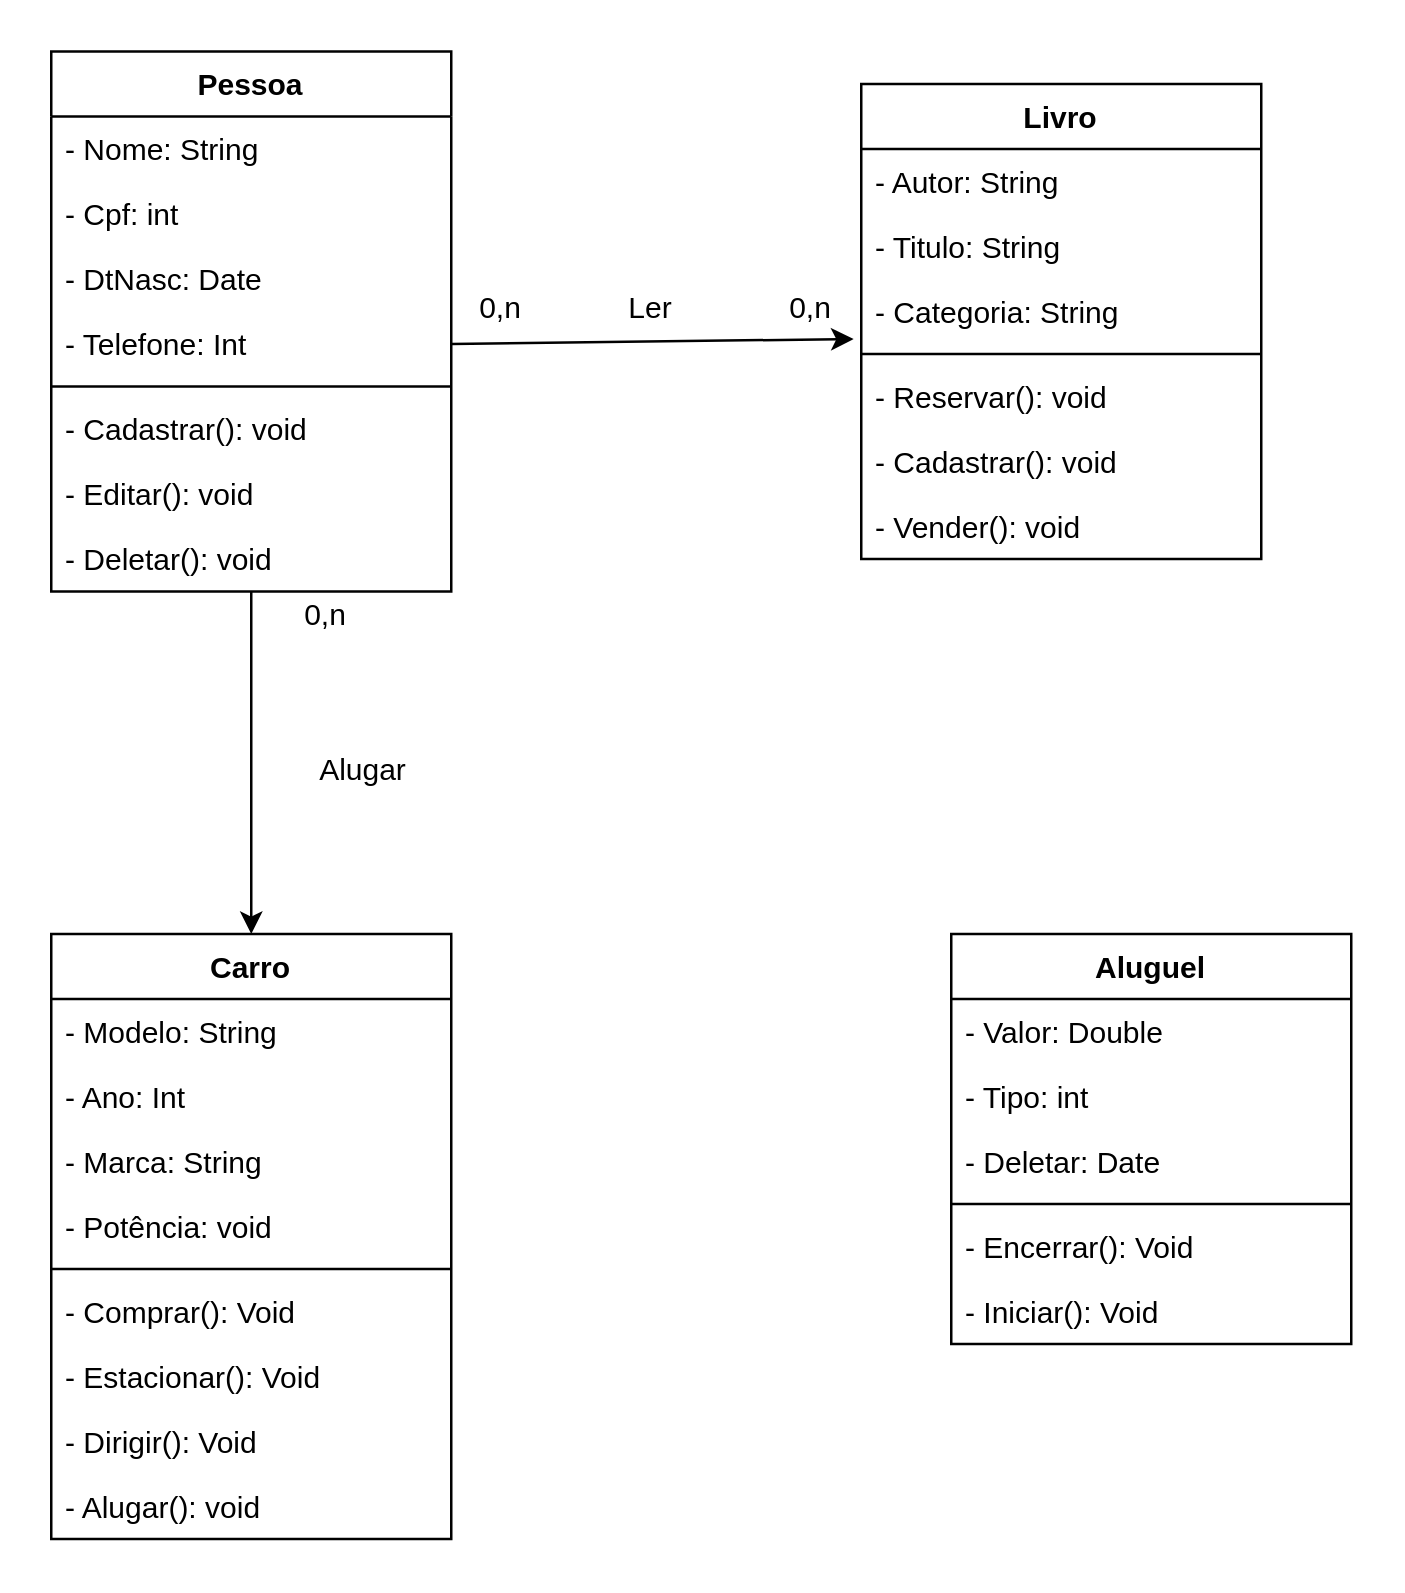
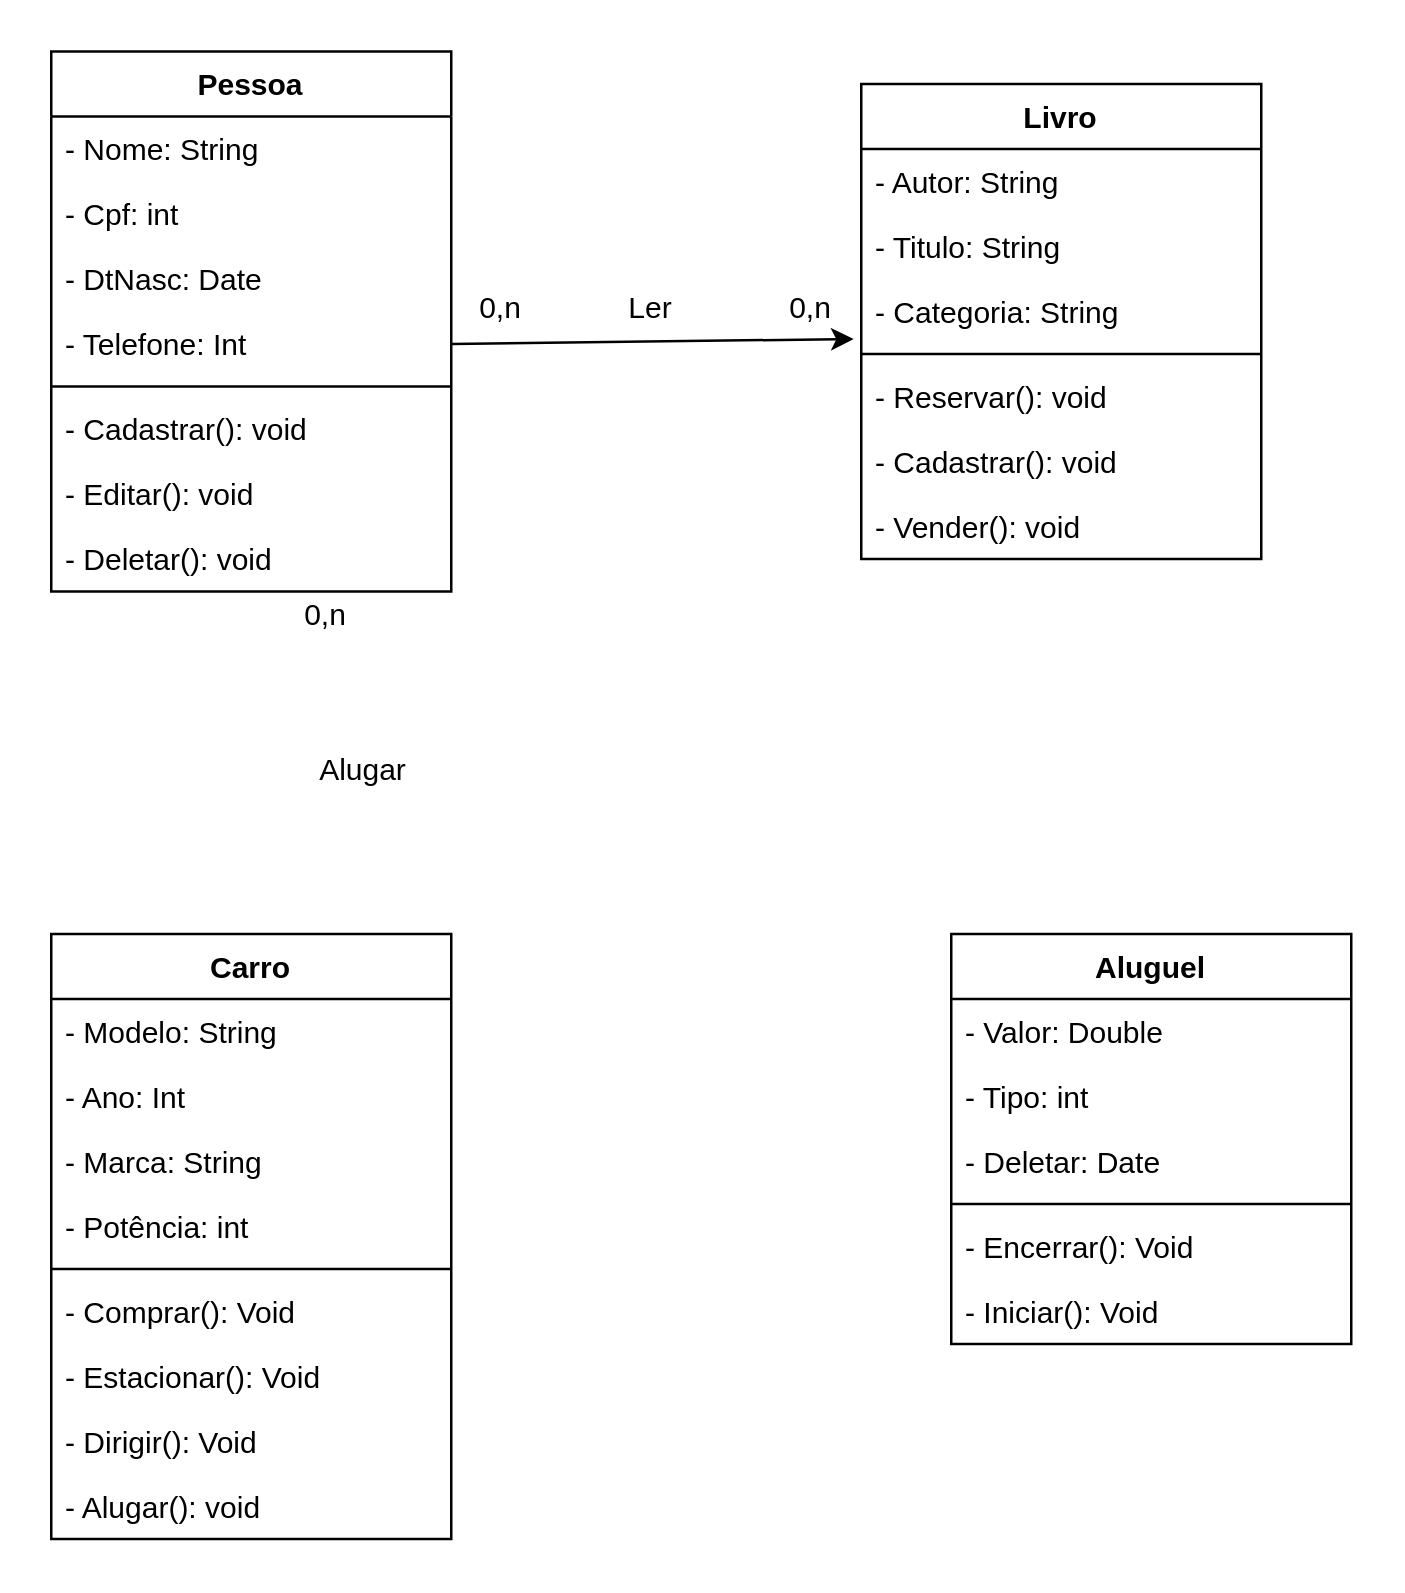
- <mxCell id="30" value="" style="endArrow=none;html=1;exitX=0.5;exitY=0;exitDx=0;exitDy=0;endFill=0;startArrow=classic;startFill=1;" edge="1" parent="1" source="19" target="10"><mxGeometry width="50" height="50" relative="1" as="geometry"><mxPoint x="190" y="147" as="sourcePoint" /><mxPoint x="350.96" y="144.998" as="targetPoint" /><Array as="points" /></mxGeometry></mxCell>
- <mxCell id="23" value="- Potência: void" style="text;strokeColor=none;fillColor=none;align=left;verticalAlign=top;spacingLeft=4;spacingRight=4;overflow=hidden;rotatable=0;points=[[0,0.5],[1,0.5]];portConstraint=eastwest;" vertex="1" parent="19"><mxGeometry y="104" width="160" height="26" as="geometry" /></mxCell>
+ <mxCell id="23" value="- Potência: int" style="text;strokeColor=none;fillColor=none;align=left;verticalAlign=top;spacingLeft=4;spacingRight=4;overflow=hidden;rotatable=0;points=[[0,0.5],[1,0.5]];portConstraint=eastwest;" vertex="1" parent="19"><mxGeometry y="104" width="160" height="26" as="geometry" /></mxCell>
